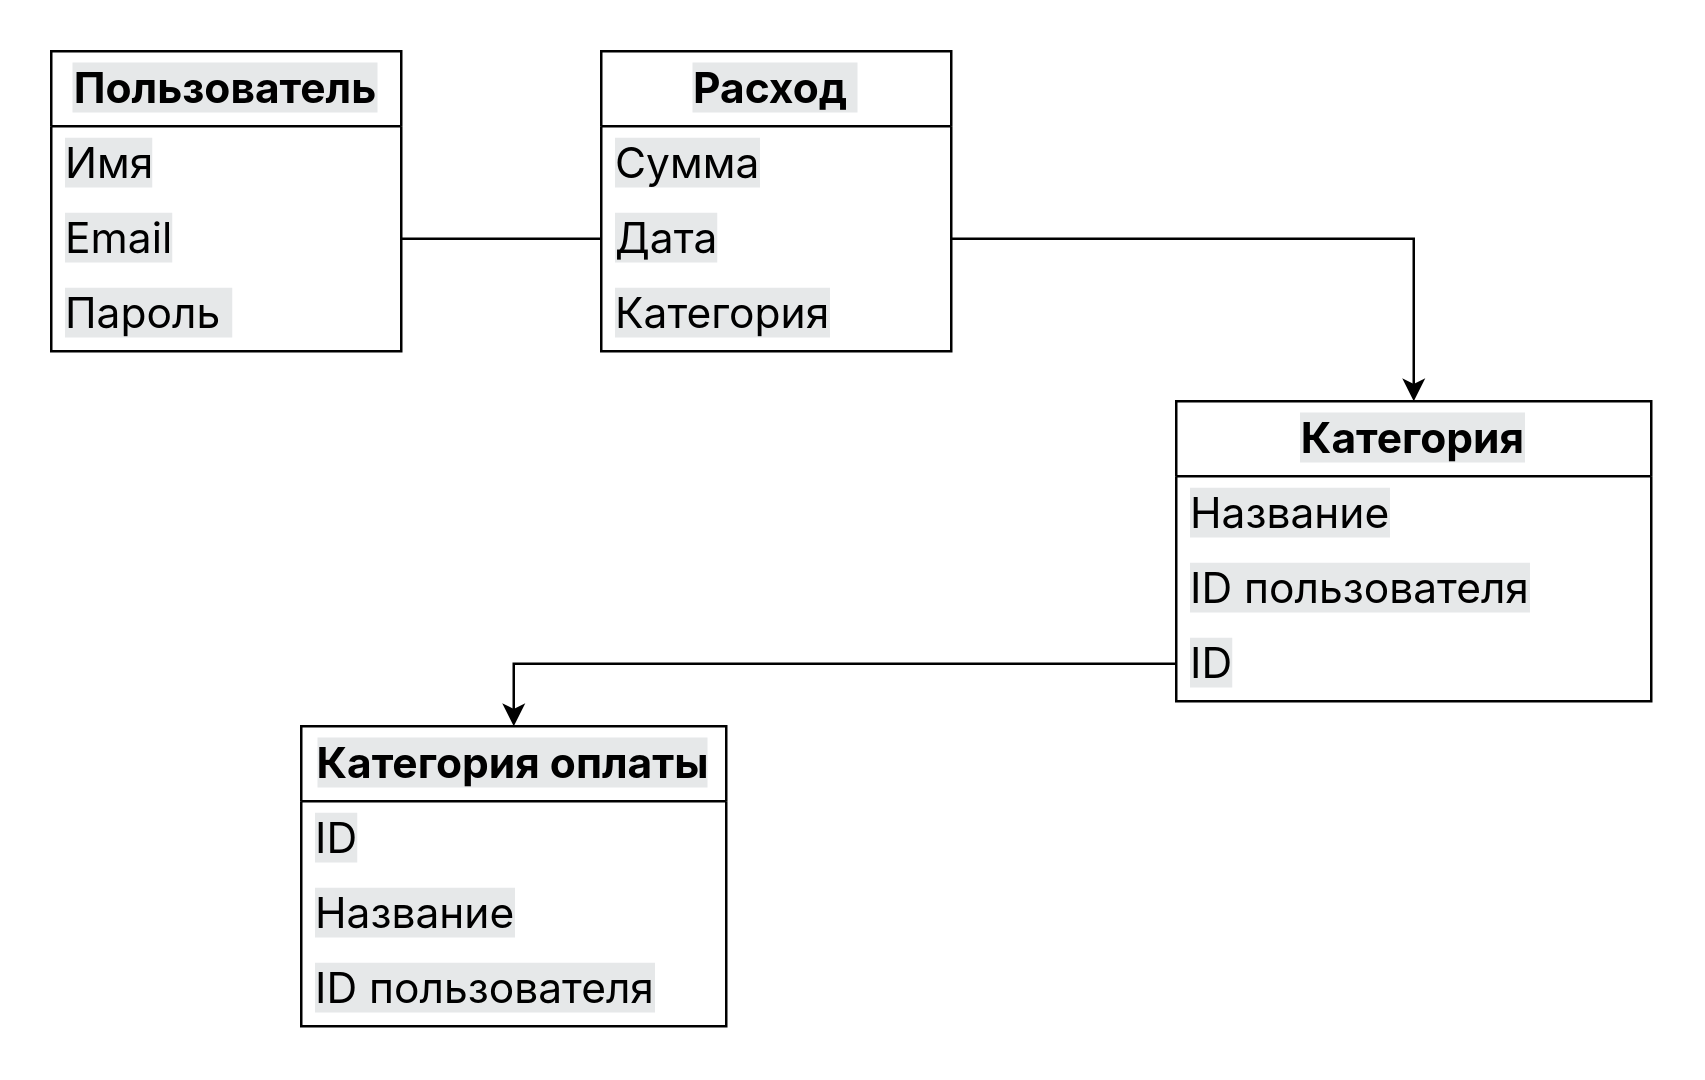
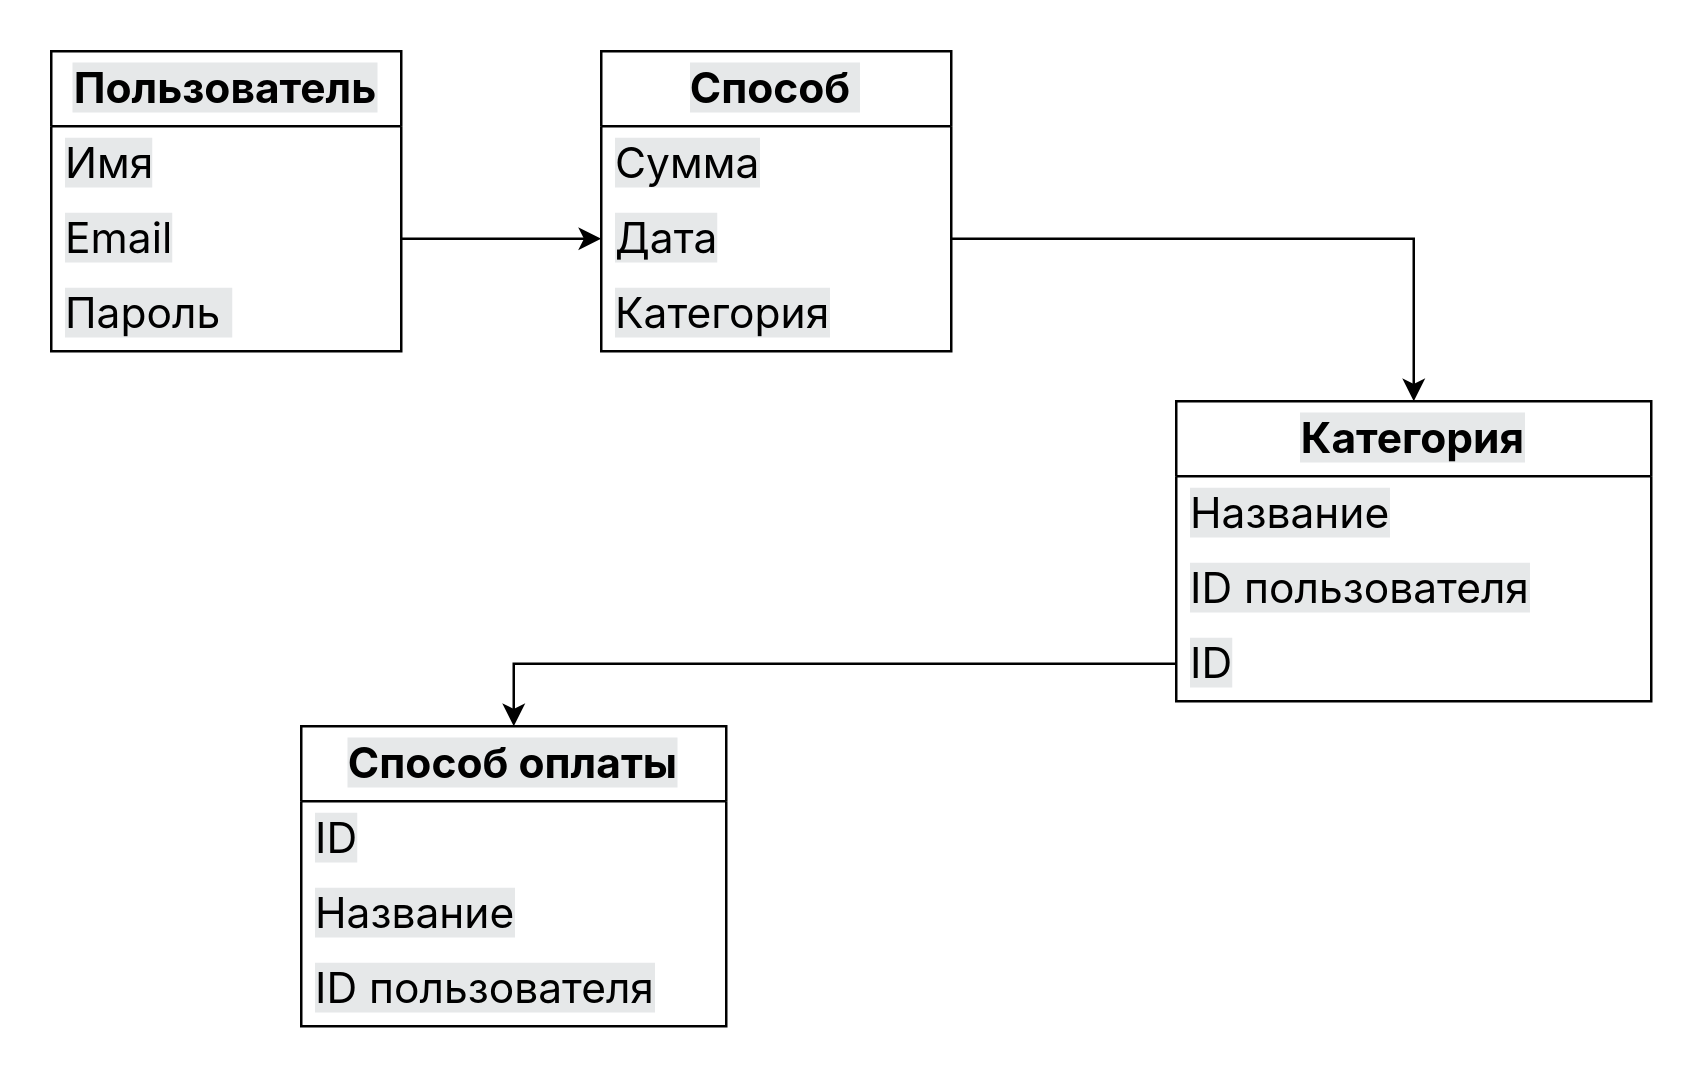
- <mxCell id="6" value="&lt;span style=&quot;--tw-border-spacing-x: 0; --tw-border-spacing-y: 0; --tw-translate-x: 0; --tw-translate-y: 0; --tw-rotate: 0; --tw-skew-x: 0; --tw-skew-y: 0; --tw-scale-x: 1; --tw-scale-y: 1; --tw-pan-x: ; --tw-pan-y: ; --tw-pinch-zoom: ; --tw-scroll-snap-strictness: proximity; --tw-gradient-from-position: ; --tw-gradient-via-position: ; --tw-gradient-to-position: ; --tw-ordinal: ; --tw-slashed-zero: ; --tw-numeric-figure: ; --tw-numeric-spacing: ; --tw-numeric-fraction: ; --tw-ring-inset: ; --tw-ring-offset-width: 0px; --tw-ring-offset-color: #fff; --tw-ring-color: rgb(59 130 246 / .5); --tw-ring-offset-shadow: 0 0 #0000; --tw-ring-shadow: 0 0 #0000; --tw-shadow: 0 0 #0000; --tw-shadow-colored: 0 0 #0000; --tw-blur: ; --tw-brightness: ; --tw-contrast: ; --tw-grayscale: ; --tw-hue-rotate: ; --tw-invert: ; --tw-saturate: ; --tw-sepia: ; --tw-drop-shadow: ; --tw-backdrop-blur: ; --tw-backdrop-brightness: ; --tw-backdrop-contrast: ; --tw-backdrop-grayscale: ; --tw-backdrop-hue-rotate: ; --tw-backdrop-invert: ; --tw-backdrop-opacity: ; --tw-backdrop-saturate: ; --tw-backdrop-sepia: ; --tw-contain-size: ; --tw-contain-layout: ; --tw-contain-paint: ; --tw-contain-style: ; box-sizing: border-box; border-width: 0px; border-style: solid; border-color: rgb(229, 231, 235); font-weight: bolder; font-family: -apple-system, Inter, sans-serif, system-ui, serif, &amp;quot;Apple Color Emoji&amp;quot;, &amp;quot;Segoe UI Emoji&amp;quot;, &amp;quot;Segoe UI Symbol&amp;quot;, &amp;quot;Noto Color Emoji&amp;quot;; font-size: 17px; text-align: left; background-color: rgb(230, 232, 233);&quot;&gt;Расход&amp;nbsp;&lt;/span&gt;" style="swimlane;fontStyle=0;childLayout=stackLayout;horizontal=1;startSize=30;horizontalStack=0;resizeParent=1;resizeParentMax=0;resizeLast=0;collapsible=1;marginBottom=0;whiteSpace=wrap;html=1;" vertex="1" parent="1"><mxGeometry x="240" y="20" width="140" height="120" as="geometry" /></mxCell>
+ <mxCell id="6" value="&lt;span style=&quot;--tw-border-spacing-x: 0; --tw-border-spacing-y: 0; --tw-translate-x: 0; --tw-translate-y: 0; --tw-rotate: 0; --tw-skew-x: 0; --tw-skew-y: 0; --tw-scale-x: 1; --tw-scale-y: 1; --tw-pan-x: ; --tw-pan-y: ; --tw-pinch-zoom: ; --tw-scroll-snap-strictness: proximity; --tw-gradient-from-position: ; --tw-gradient-via-position: ; --tw-gradient-to-position: ; --tw-ordinal: ; --tw-slashed-zero: ; --tw-numeric-figure: ; --tw-numeric-spacing: ; --tw-numeric-fraction: ; --tw-ring-inset: ; --tw-ring-offset-width: 0px; --tw-ring-offset-color: #fff; --tw-ring-color: rgb(59 130 246 / .5); --tw-ring-offset-shadow: 0 0 #0000; --tw-ring-shadow: 0 0 #0000; --tw-shadow: 0 0 #0000; --tw-shadow-colored: 0 0 #0000; --tw-blur: ; --tw-brightness: ; --tw-contrast: ; --tw-grayscale: ; --tw-hue-rotate: ; --tw-invert: ; --tw-saturate: ; --tw-sepia: ; --tw-drop-shadow: ; --tw-backdrop-blur: ; --tw-backdrop-brightness: ; --tw-backdrop-contrast: ; --tw-backdrop-grayscale: ; --tw-backdrop-hue-rotate: ; --tw-backdrop-invert: ; --tw-backdrop-opacity: ; --tw-backdrop-saturate: ; --tw-backdrop-sepia: ; --tw-contain-size: ; --tw-contain-layout: ; --tw-contain-paint: ; --tw-contain-style: ; box-sizing: border-box; border-width: 0px; border-style: solid; border-color: rgb(229, 231, 235); font-weight: bolder; font-family: -apple-system, Inter, sans-serif, system-ui, serif, &amp;quot;Apple Color Emoji&amp;quot;, &amp;quot;Segoe UI Emoji&amp;quot;, &amp;quot;Segoe UI Symbol&amp;quot;, &amp;quot;Noto Color Emoji&amp;quot;; font-size: 17px; text-align: left; background-color: rgb(230, 232, 233);&quot;&gt;Способ&amp;nbsp;&lt;/span&gt;" style="swimlane;fontStyle=0;childLayout=stackLayout;horizontal=1;startSize=30;horizontalStack=0;resizeParent=1;resizeParentMax=0;resizeLast=0;collapsible=1;marginBottom=0;whiteSpace=wrap;html=1;" vertex="1" parent="1"><mxGeometry x="240" y="20" width="140" height="120" as="geometry" /></mxCell>
- <mxCell id="18" style="edgeStyle=orthogonalEdgeStyle;rounded=0;orthogonalLoop=1;jettySize=auto;html=1;exitX=1;exitY=0.5;exitDx=0;exitDy=0;entryX=0;entryY=0.5;entryDx=0;entryDy=0;endArrow=none;" edge="1" parent="1" source="4" target="8"><mxGeometry relative="1" as="geometry" /></mxCell>
+ <mxCell id="18" style="edgeStyle=orthogonalEdgeStyle;rounded=0;orthogonalLoop=1;jettySize=auto;html=1;exitX=1;exitY=0.5;exitDx=0;exitDy=0;entryX=0;entryY=0.5;entryDx=0;entryDy=0;" edge="1" parent="1" source="4" target="8"><mxGeometry relative="1" as="geometry" /></mxCell>
- <mxCell id="14" value="&lt;span style=&quot;--tw-border-spacing-x: 0; --tw-border-spacing-y: 0; --tw-translate-x: 0; --tw-translate-y: 0; --tw-rotate: 0; --tw-skew-x: 0; --tw-skew-y: 0; --tw-scale-x: 1; --tw-scale-y: 1; --tw-pan-x: ; --tw-pan-y: ; --tw-pinch-zoom: ; --tw-scroll-snap-strictness: proximity; --tw-gradient-from-position: ; --tw-gradient-via-position: ; --tw-gradient-to-position: ; --tw-ordinal: ; --tw-slashed-zero: ; --tw-numeric-figure: ; --tw-numeric-spacing: ; --tw-numeric-fraction: ; --tw-ring-inset: ; --tw-ring-offset-width: 0px; --tw-ring-offset-color: #fff; --tw-ring-color: rgb(59 130 246 / .5); --tw-ring-offset-shadow: 0 0 #0000; --tw-ring-shadow: 0 0 #0000; --tw-shadow: 0 0 #0000; --tw-shadow-colored: 0 0 #0000; --tw-blur: ; --tw-brightness: ; --tw-contrast: ; --tw-grayscale: ; --tw-hue-rotate: ; --tw-invert: ; --tw-saturate: ; --tw-sepia: ; --tw-drop-shadow: ; --tw-backdrop-blur: ; --tw-backdrop-brightness: ; --tw-backdrop-contrast: ; --tw-backdrop-grayscale: ; --tw-backdrop-hue-rotate: ; --tw-backdrop-invert: ; --tw-backdrop-opacity: ; --tw-backdrop-saturate: ; --tw-backdrop-sepia: ; --tw-contain-size: ; --tw-contain-layout: ; --tw-contain-paint: ; --tw-contain-style: ; box-sizing: border-box; border-width: 0px; border-style: solid; border-color: rgb(229, 231, 235); font-weight: bolder; color: rgb(0, 0, 0); font-family: -apple-system, Inter, sans-serif, system-ui, serif, &amp;quot;Apple Color Emoji&amp;quot;, &amp;quot;Segoe UI Emoji&amp;quot;, &amp;quot;Segoe UI Symbol&amp;quot;, &amp;quot;Noto Color Emoji&amp;quot;; font-size: 17px; text-align: left; background-color: rgb(230, 232, 233);&quot;&gt;Категория оплаты&lt;/span&gt;" style="swimlane;fontStyle=0;childLayout=stackLayout;horizontal=1;startSize=30;horizontalStack=0;resizeParent=1;resizeParentMax=0;resizeLast=0;collapsible=1;marginBottom=0;whiteSpace=wrap;html=1;" vertex="1" parent="1"><mxGeometry x="120" y="290" width="170" height="120" as="geometry" /></mxCell>
+ <mxCell id="14" value="&lt;span style=&quot;--tw-border-spacing-x: 0; --tw-border-spacing-y: 0; --tw-translate-x: 0; --tw-translate-y: 0; --tw-rotate: 0; --tw-skew-x: 0; --tw-skew-y: 0; --tw-scale-x: 1; --tw-scale-y: 1; --tw-pan-x: ; --tw-pan-y: ; --tw-pinch-zoom: ; --tw-scroll-snap-strictness: proximity; --tw-gradient-from-position: ; --tw-gradient-via-position: ; --tw-gradient-to-position: ; --tw-ordinal: ; --tw-slashed-zero: ; --tw-numeric-figure: ; --tw-numeric-spacing: ; --tw-numeric-fraction: ; --tw-ring-inset: ; --tw-ring-offset-width: 0px; --tw-ring-offset-color: #fff; --tw-ring-color: rgb(59 130 246 / .5); --tw-ring-offset-shadow: 0 0 #0000; --tw-ring-shadow: 0 0 #0000; --tw-shadow: 0 0 #0000; --tw-shadow-colored: 0 0 #0000; --tw-blur: ; --tw-brightness: ; --tw-contrast: ; --tw-grayscale: ; --tw-hue-rotate: ; --tw-invert: ; --tw-saturate: ; --tw-sepia: ; --tw-drop-shadow: ; --tw-backdrop-blur: ; --tw-backdrop-brightness: ; --tw-backdrop-contrast: ; --tw-backdrop-grayscale: ; --tw-backdrop-hue-rotate: ; --tw-backdrop-invert: ; --tw-backdrop-opacity: ; --tw-backdrop-saturate: ; --tw-backdrop-sepia: ; --tw-contain-size: ; --tw-contain-layout: ; --tw-contain-paint: ; --tw-contain-style: ; box-sizing: border-box; border-width: 0px; border-style: solid; border-color: rgb(229, 231, 235); font-weight: bolder; color: rgb(0, 0, 0); font-family: -apple-system, Inter, sans-serif, system-ui, serif, &amp;quot;Apple Color Emoji&amp;quot;, &amp;quot;Segoe UI Emoji&amp;quot;, &amp;quot;Segoe UI Symbol&amp;quot;, &amp;quot;Noto Color Emoji&amp;quot;; font-size: 17px; text-align: left; background-color: rgb(230, 232, 233);&quot;&gt;Способ оплаты&lt;/span&gt;" style="swimlane;fontStyle=0;childLayout=stackLayout;horizontal=1;startSize=30;horizontalStack=0;resizeParent=1;resizeParentMax=0;resizeLast=0;collapsible=1;marginBottom=0;whiteSpace=wrap;html=1;" vertex="1" parent="1"><mxGeometry x="120" y="290" width="170" height="120" as="geometry" /></mxCell>
